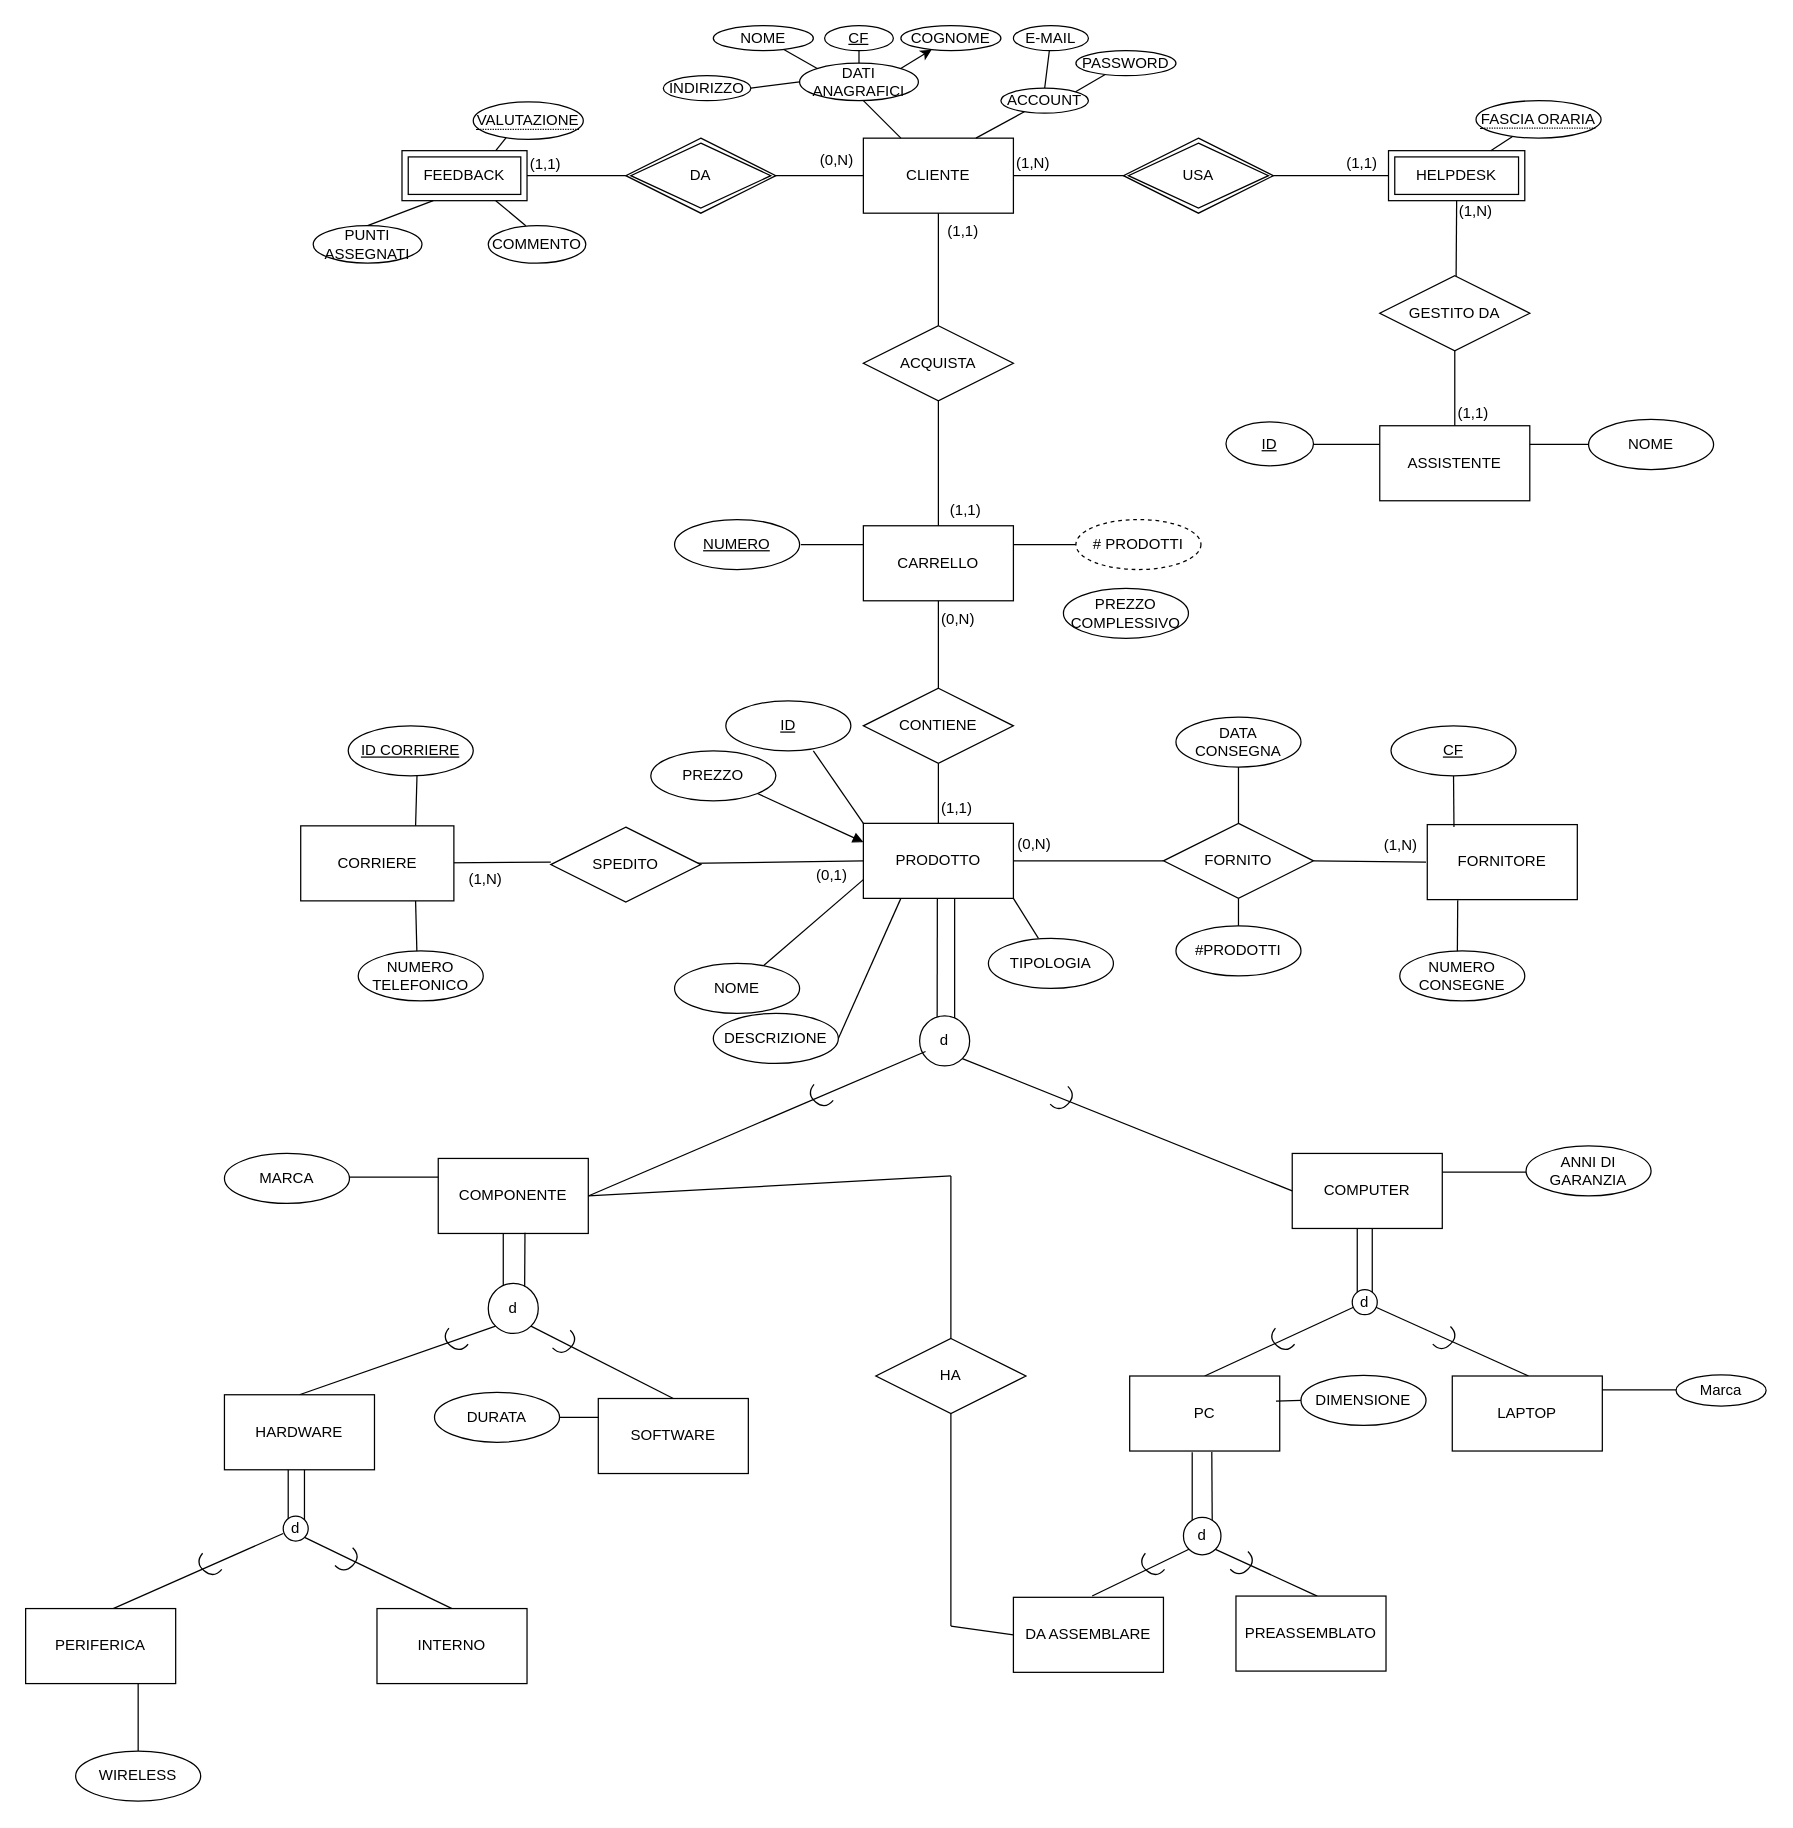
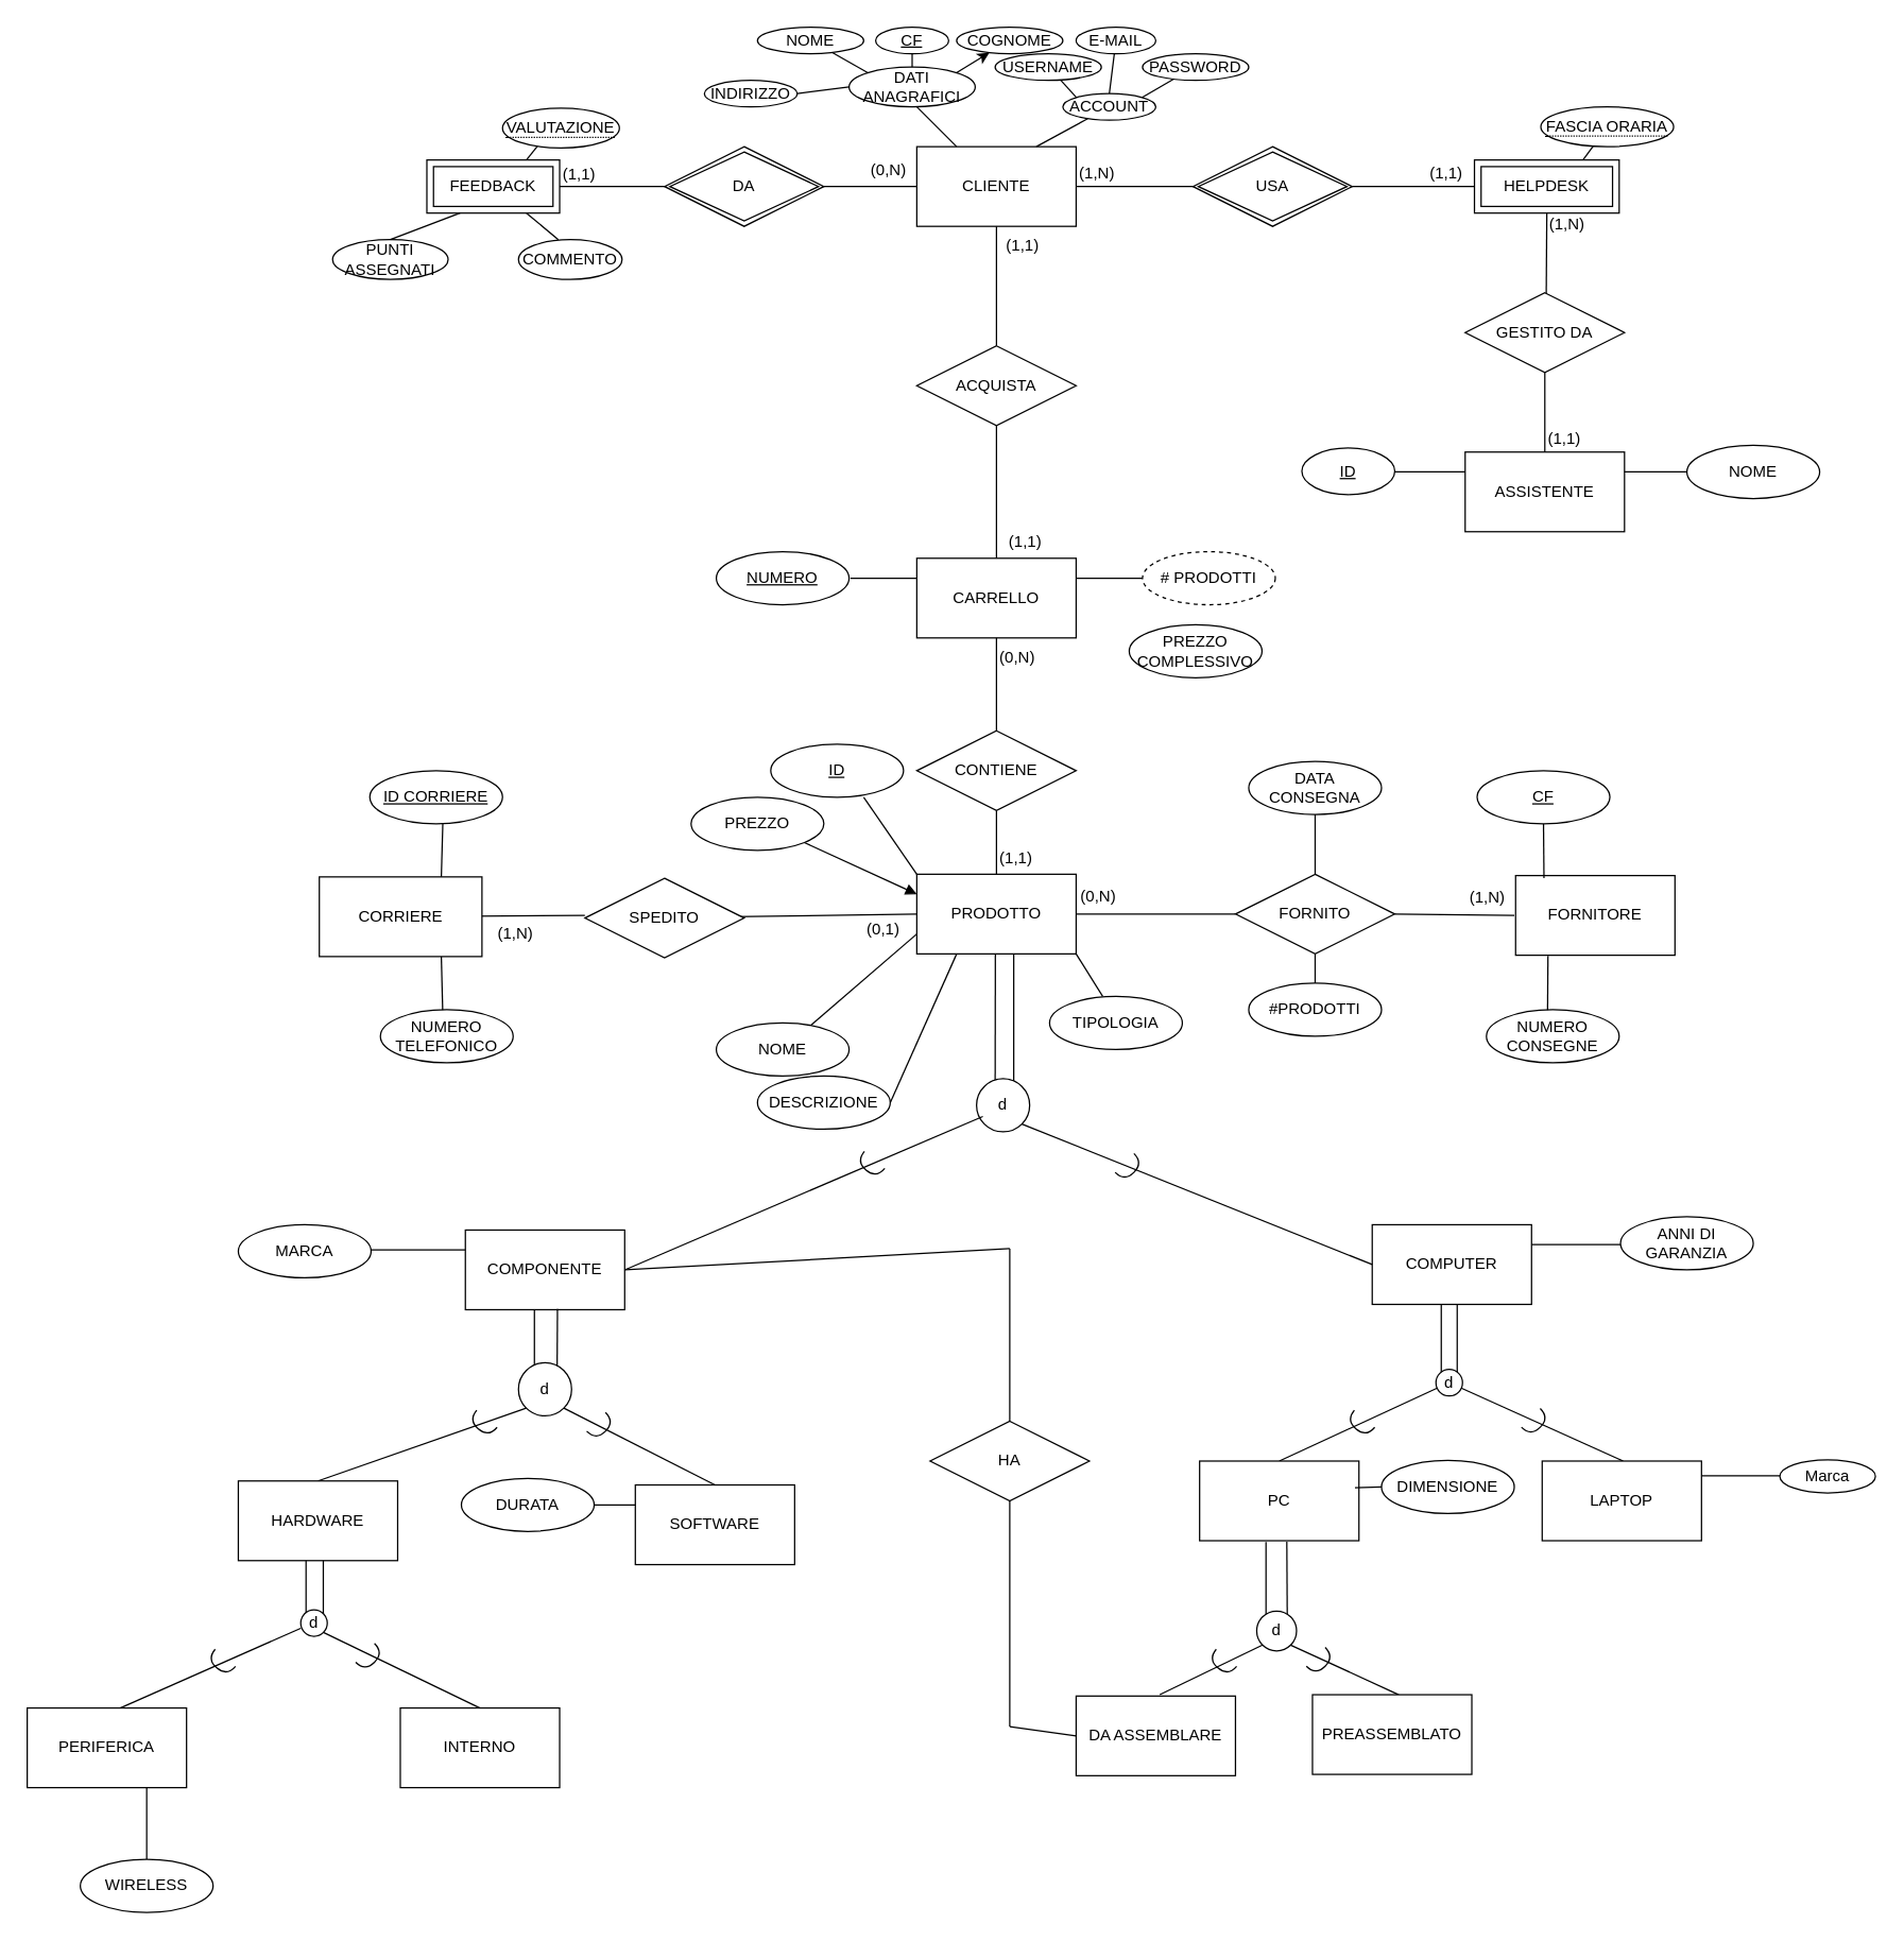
+ <mxCell id="77" value="USERNAME" style="ellipse;whiteSpace=wrap;html=1;align=center;strokeColor=default;verticalAlign=middle;fontFamily=Helvetica;fontSize=12;fontColor=default;fillColor=default;" parent="1" vertex="1"><mxGeometry x="749" y="40" width="80" height="20" as="geometry" /></mxCell>
+ <mxCell id="76" value="" style="endArrow=none;html=1;rounded=0;fontFamily=Helvetica;fontSize=12;fontColor=default;exitX=0;exitY=0;exitDx=0;exitDy=0;" parent="1" source="75" target="77" edge="1"><mxGeometry width="50" height="50" relative="1" as="geometry"><mxPoint x="850" y="110" as="sourcePoint" /><mxPoint x="830" y="40" as="targetPoint" /></mxGeometry></mxCell>
- <mxCell id="87" value="&lt;span style=&quot;border-bottom: 1px dotted&quot;&gt;FASCIA ORARIA&lt;/span&gt;" style="ellipse;whiteSpace=wrap;html=1;align=center;strokeColor=default;verticalAlign=middle;fontFamily=Helvetica;fontSize=12;fontColor=default;fillColor=default;" parent="1" vertex="1"><mxGeometry x="1180" y="80" width="100" height="30" as="geometry" /></mxCell>
+ <mxCell id="87" value="&lt;span style=&quot;border-bottom: 1px dotted&quot;&gt;FASCIA ORARIA&lt;/span&gt;" style="ellipse;whiteSpace=wrap;html=1;align=center;strokeColor=default;verticalAlign=middle;fontFamily=Helvetica;fontSize=12;fontColor=default;fillColor=default;" parent="1" vertex="1"><mxGeometry x="1160" y="80" width="100" height="30" as="geometry" /></mxCell>
